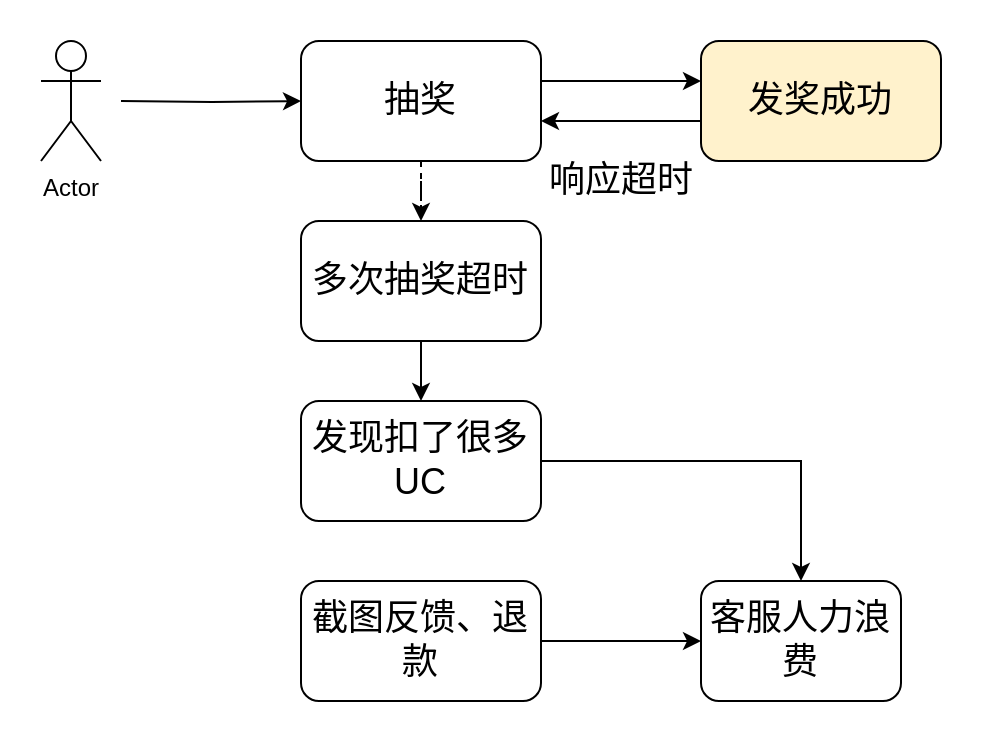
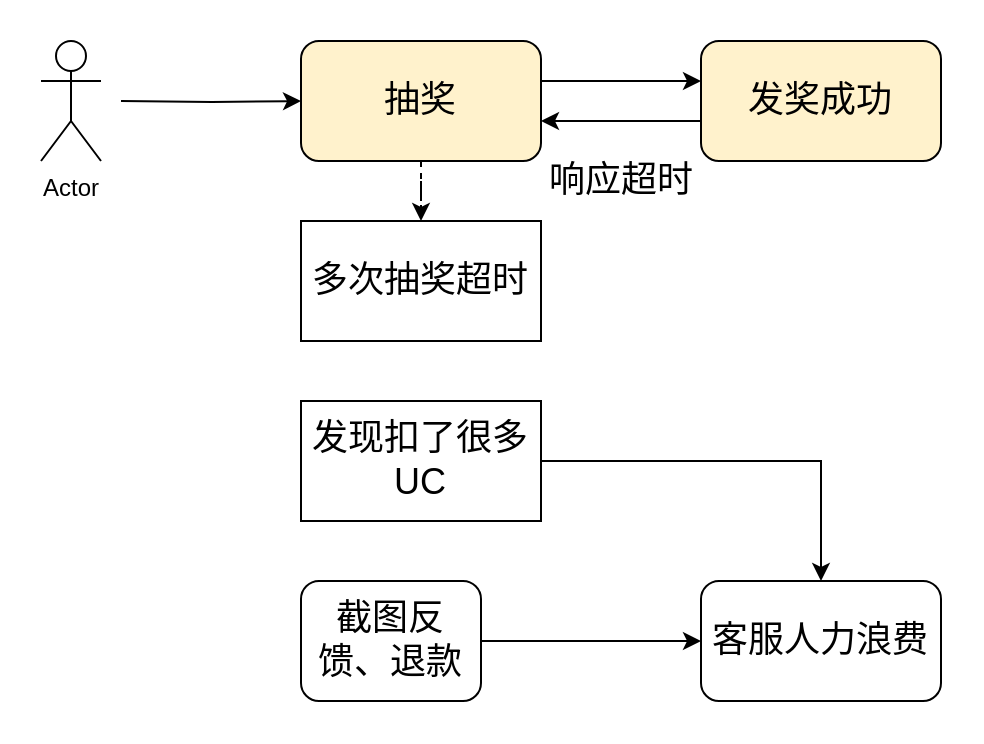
- <mxCell id="6" value="&lt;font style=&quot;font-size: 18px;&quot;&gt;抽奖&lt;/font&gt;" style="rounded=1;whiteSpace=wrap;html=1;" vertex="1" parent="1"><mxGeometry x="150" y="20" width="120" height="60" as="geometry" /></mxCell>
+ <mxCell id="6" value="&lt;font style=&quot;font-size: 18px;&quot;&gt;抽奖&lt;/font&gt;" style="rounded=1;whiteSpace=wrap;html=1;fillColor=#fff2cc;" vertex="1" parent="1"><mxGeometry x="150" y="20" width="120" height="60" as="geometry" /></mxCell>
- <mxCell id="11" value="&lt;font style=&quot;font-size: 18px;&quot;&gt;多次抽奖超时&lt;/font&gt;" style="rounded=1;whiteSpace=wrap;html=1;" vertex="1" parent="1"><mxGeometry x="150" y="110" width="120" height="60" as="geometry" /></mxCell>
+ <mxCell id="11" value="&lt;font style=&quot;font-size: 18px;&quot;&gt;多次抽奖超时&lt;/font&gt;" style="whiteSpace=wrap;html=1;rounded=0;" vertex="1" parent="1"><mxGeometry x="150" y="110" width="120" height="60" as="geometry" /></mxCell>
- <mxCell id="10" value="" style="edgeStyle=orthogonalEdgeStyle;rounded=0;orthogonalLoop=1;jettySize=auto;html=1;fontSize=18;" edge="1" parent="1" source="11" target="13"><mxGeometry relative="1" as="geometry" /></mxCell>
- <mxCell id="13" value="&lt;span style=&quot;font-size: 18px;&quot;&gt;发现扣了很多UC&lt;/span&gt;" style="rounded=1;whiteSpace=wrap;html=1;" vertex="1" parent="1"><mxGeometry x="150" y="200" width="120" height="60" as="geometry" /></mxCell>
+ <mxCell id="13" value="&lt;span style=&quot;font-size: 18px;&quot;&gt;发现扣了很多UC&lt;/span&gt;" style="whiteSpace=wrap;html=1;rounded=0;" vertex="1" parent="1"><mxGeometry x="150" y="200" width="120" height="60" as="geometry" /></mxCell>
- <mxCell id="15" value="&lt;span style=&quot;font-size: 18px;&quot;&gt;截图反馈、退款&lt;/span&gt;" style="rounded=1;whiteSpace=wrap;html=1;" vertex="1" parent="1"><mxGeometry x="150" y="290" width="120" height="60" as="geometry" /></mxCell>
+ <mxCell id="15" value="&lt;span style=&quot;font-size: 18px;&quot;&gt;截图反馈、退款&lt;/span&gt;" style="rounded=1;whiteSpace=wrap;html=1;" vertex="1" parent="1"><mxGeometry x="150" y="290" width="90" height="60" as="geometry" /></mxCell>
- <mxCell id="16" value="&lt;span style=&quot;font-size: 18px;&quot;&gt;客服人力浪费&lt;/span&gt;" style="rounded=1;whiteSpace=wrap;html=1;" vertex="1" parent="1"><mxGeometry x="350" y="290" width="100" height="60" as="geometry" /></mxCell>
+ <mxCell id="16" value="&lt;span style=&quot;font-size: 18px;&quot;&gt;客服人力浪费&lt;/span&gt;" style="rounded=1;whiteSpace=wrap;html=1;" vertex="1" parent="1"><mxGeometry x="350" y="290" width="120" height="60" as="geometry" /></mxCell>
